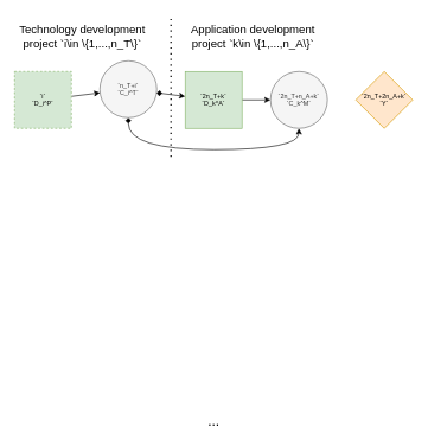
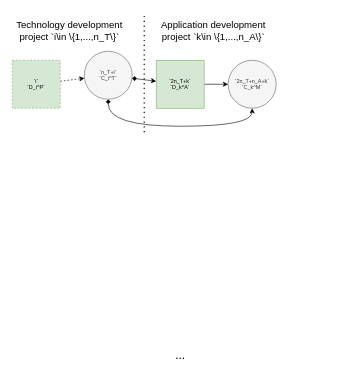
- <mxCell id="2" style="rounded=0;orthogonalLoop=1;jettySize=auto;html=1;" parent="1" source="3" target="6" edge="1"><mxGeometry relative="1" as="geometry" /></mxCell>
+ <mxCell id="2" style="rounded=0;orthogonalLoop=1;jettySize=auto;html=1;dashed=1;" parent="1" source="3" target="6" edge="1"><mxGeometry relative="1" as="geometry" /></mxCell>
- <mxCell id="7" value="`2n_T+2n_A+k`&lt;br style=&quot;font-size: 9px&quot;&gt;`Y`" style="rhombus;whiteSpace=wrap;html=1;fillColor=#ffe6cc;strokeColor=#d79b00;fontSize=9;" parent="1" vertex="1"><mxGeometry x="500" y="100" width="80" height="80" as="geometry" /></mxCell>
